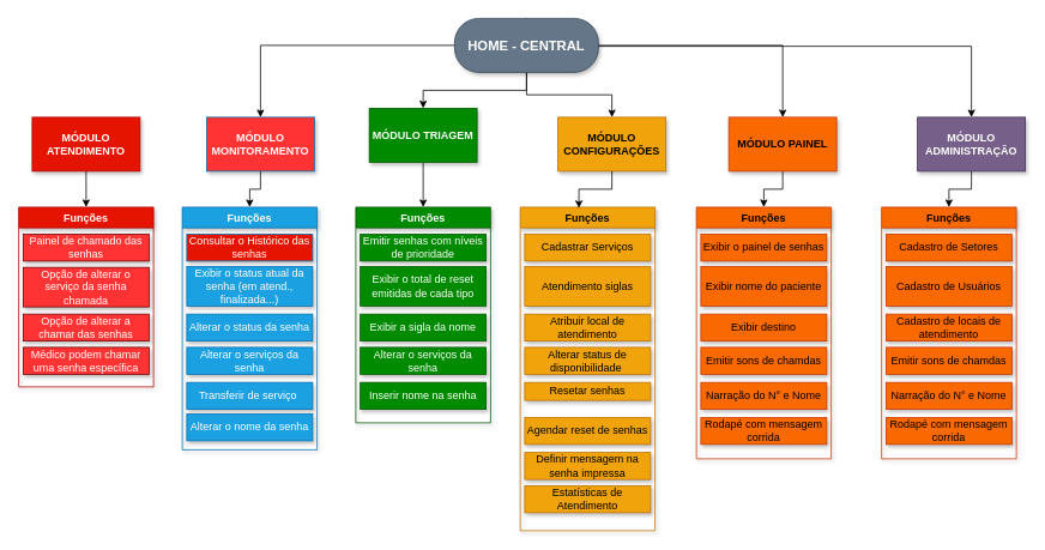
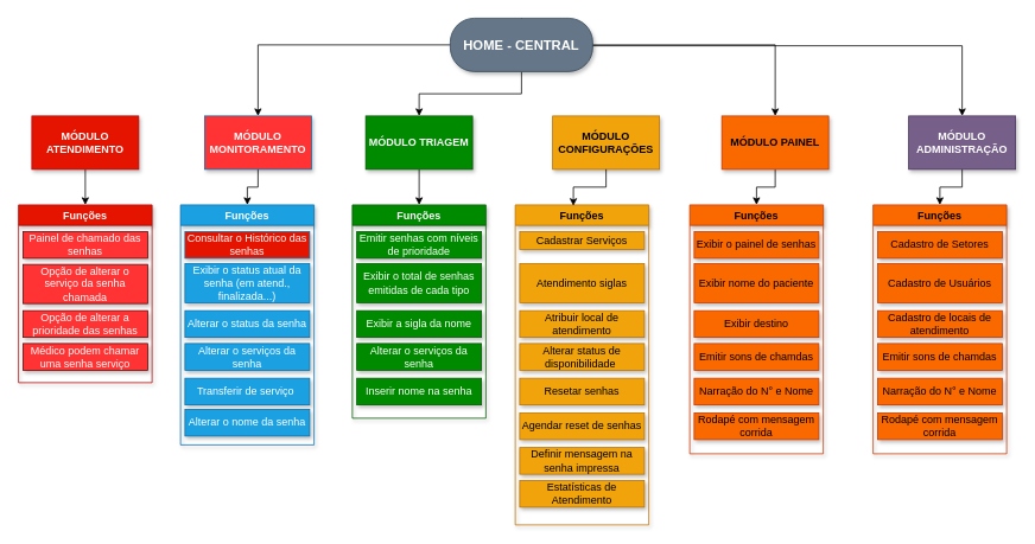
- <mxCell id="4" style="edgeStyle=orthogonalEdgeStyle;rounded=0;orthogonalLoop=1;jettySize=auto;html=1;entryX=0.5;entryY=0;entryDx=0;entryDy=0;" edge="1" parent="1" source="60" target="13"><mxGeometry relative="1" as="geometry" /></mxCell>
- <mxCell id="12" value="MÓDULO TRIAGEM" style="rounded=0;whiteSpace=wrap;html=1;fontStyle=1;fillColor=#008a00;strokeColor=#005700;fontColor=#ffffff;shadow=1;" vertex="1" parent="1"><mxGeometry x="410" y="120" width="120" height="60" as="geometry" /></mxCell>
+ <mxCell id="12" value="MÓDULO TRIAGEM" style="rounded=0;whiteSpace=wrap;html=1;fontStyle=1;fillColor=#008a00;strokeColor=#005700;fontColor=#ffffff;shadow=1;" vertex="1" parent="1"><mxGeometry x="410" y="130" width="120" height="60" as="geometry" /></mxCell>
- <mxCell id="35" value="Cadastrar Serviços" style="rounded=0;whiteSpace=wrap;html=1;align=center;fillColor=#f0a30a;fontColor=#000000;strokeColor=#BD7000;shadow=1;" vertex="1" parent="34"><mxGeometry x="5" y="30" width="140" height="30" as="geometry" /></mxCell>
+ <mxCell id="35" value="Cadastrar Serviços" style="rounded=0;whiteSpace=wrap;html=1;align=center;fillColor=#f0a30a;fontColor=#000000;strokeColor=#BD7000;shadow=1;" vertex="1" parent="34"><mxGeometry x="5" y="30" width="140" height="20" as="geometry" /></mxCell>
- <mxCell id="30" value="Exibir o total de reset emitidas de cada tipo" style="rounded=0;whiteSpace=wrap;html=1;align=center;fillColor=#008a00;fontColor=#ffffff;strokeColor=#005700;shadow=1;" vertex="1" parent="28"><mxGeometry x="5" y="66" width="140" height="44" as="geometry" /></mxCell>
+ <mxCell id="30" value="Exibir o total de senhas emitidas de cada tipo" style="rounded=0;whiteSpace=wrap;html=1;align=center;fillColor=#008a00;fontColor=#ffffff;strokeColor=#005700;shadow=1;" vertex="1" parent="28"><mxGeometry x="5" y="66" width="140" height="44" as="geometry" /></mxCell>
- <mxCell id="19" value="Opção de alterar a chamar das senhas" style="rounded=0;whiteSpace=wrap;html=1;align=center;fillColor=#FF3333;fontColor=#ffffff;strokeColor=#6F0000;shadow=1;" vertex="1" parent="16"><mxGeometry x="5" y="119" width="140" height="30" as="geometry" /></mxCell>
+ <mxCell id="19" value="Opção de alterar a prioridade das senhas" style="rounded=0;whiteSpace=wrap;html=1;align=center;fillColor=#FF3333;fontColor=#ffffff;strokeColor=#6F0000;shadow=1;" vertex="1" parent="16"><mxGeometry x="5" y="119" width="140" height="30" as="geometry" /></mxCell>
- <mxCell id="20" value="Médico podem chamar uma senha específica" style="rounded=0;whiteSpace=wrap;html=1;align=center;fillColor=#FF3333;fontColor=#ffffff;strokeColor=#6F0000;shadow=1;" vertex="1" parent="16"><mxGeometry x="5" y="156" width="140" height="30" as="geometry" /></mxCell>
+ <mxCell id="20" value="Médico podem chamar uma senha serviço" style="rounded=0;whiteSpace=wrap;html=1;align=center;fillColor=#FF3333;fontColor=#ffffff;strokeColor=#6F0000;shadow=1;" vertex="1" parent="16"><mxGeometry x="5" y="156" width="140" height="30" as="geometry" /></mxCell>
- <mxCell id="39" value="Resetar senhas" style="rounded=0;whiteSpace=wrap;html=1;align=center;fillColor=#f0a30a;fontColor=#000000;strokeColor=#BD7000;shadow=1;" vertex="1" parent="34"><mxGeometry x="5" y="195" width="140" height="20" as="geometry" /></mxCell>
+ <mxCell id="39" value="Resetar senhas" style="rounded=0;whiteSpace=wrap;html=1;align=center;fillColor=#f0a30a;fontColor=#000000;strokeColor=#BD7000;shadow=1;" vertex="1" parent="34"><mxGeometry x="5" y="195" width="140" height="30" as="geometry" /></mxCell>
